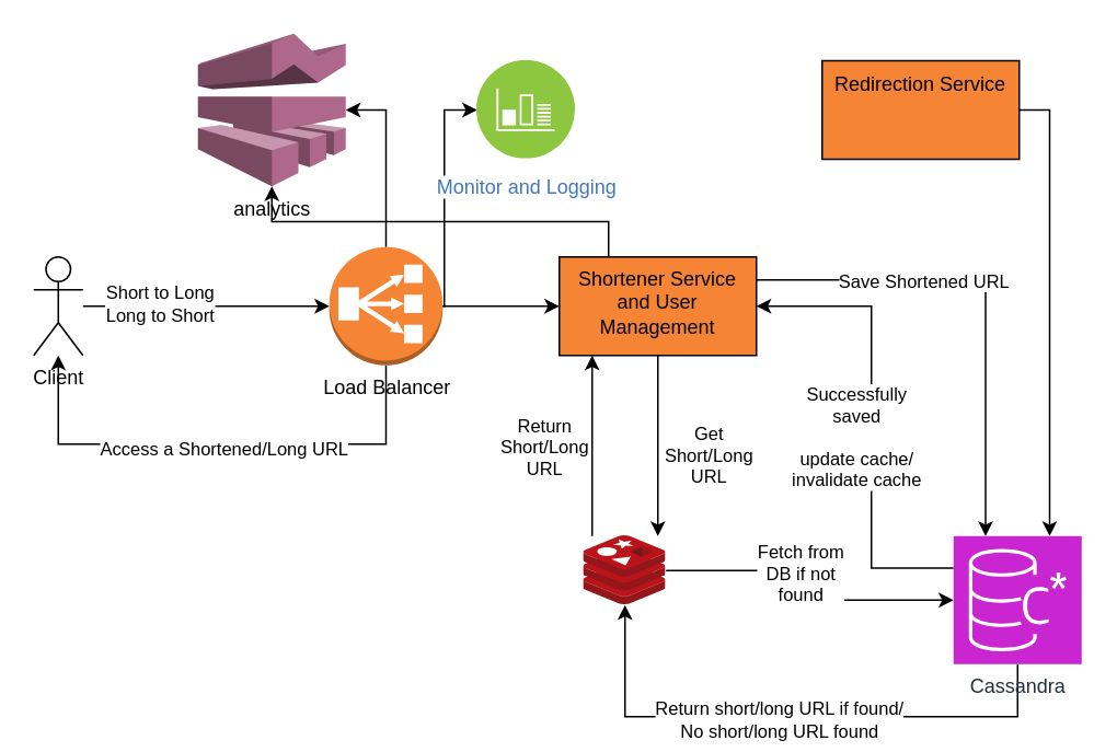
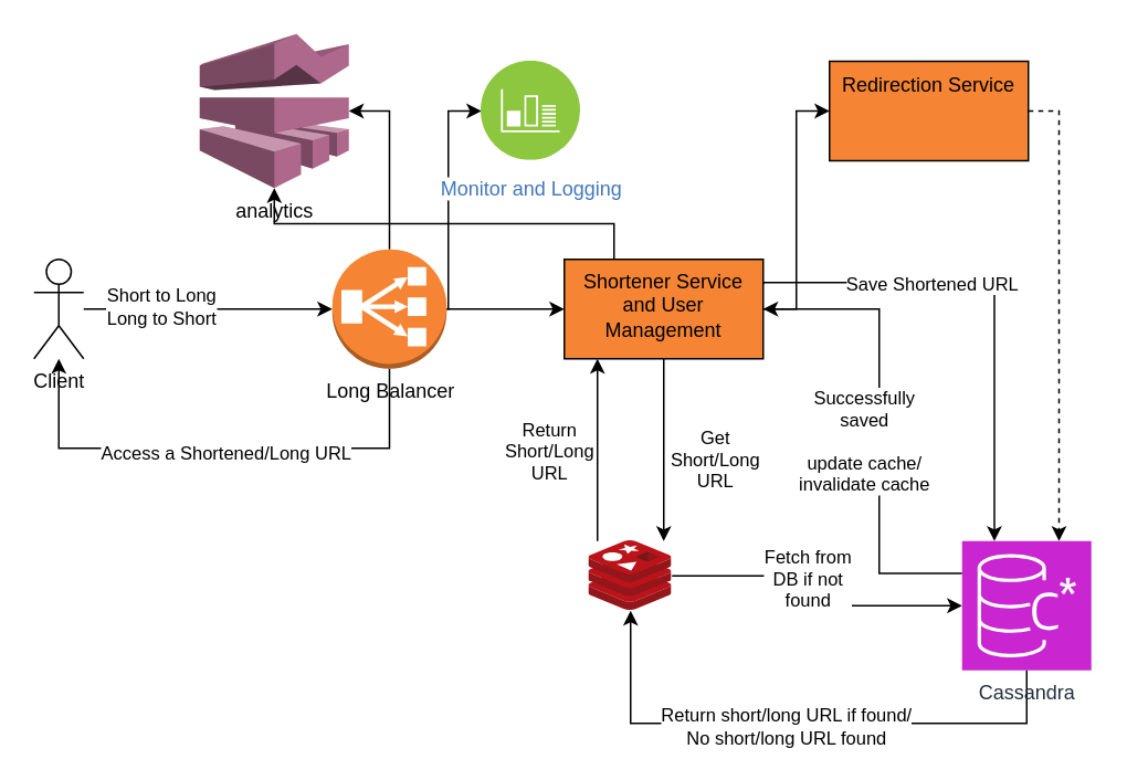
+ <mxCell id="27" style="edgeStyle=orthogonalEdgeStyle;rounded=0;orthogonalLoop=1;jettySize=auto;html=1;entryX=0;entryY=0.5;entryDx=0;entryDy=0;" edge="1" parent="1" source="28" target="30"><mxGeometry relative="1" as="geometry" /></mxCell>
- <mxCell id="29" style="edgeStyle=orthogonalEdgeStyle;rounded=0;orthogonalLoop=1;jettySize=auto;html=1;entryX=0.75;entryY=0;entryDx=0;entryDy=0;entryPerimeter=0;" edge="1" parent="1" source="30" target="31"><mxGeometry relative="1" as="geometry"><mxPoint x="620" y="320.098" as="targetPoint" /><Array as="points"><mxPoint x="639" y="67" /></Array></mxGeometry></mxCell>
+ <mxCell id="29" style="edgeStyle=orthogonalEdgeStyle;rounded=0;orthogonalLoop=1;jettySize=auto;html=1;entryX=0.75;entryY=0;entryDx=0;entryDy=0;entryPerimeter=0;dashed=1;" edge="1" parent="1" source="30" target="31"><mxGeometry relative="1" as="geometry"><mxPoint x="620" y="320.098" as="targetPoint" /><Array as="points"><mxPoint x="639" y="67" /></Array></mxGeometry></mxCell>
- <mxCell id="10" value="Load Balancer" style="outlineConnect=0;dashed=0;verticalLabelPosition=bottom;verticalAlign=top;align=center;html=1;shape=mxgraph.aws3.classic_load_balancer;fillColor=#F58534;gradientColor=none;" vertex="1" parent="1"><mxGeometry x="200" y="150" width="69" height="72" as="geometry" /></mxCell>
+ <mxCell id="10" value="Long Balancer" style="outlineConnect=0;dashed=0;verticalLabelPosition=bottom;verticalAlign=top;align=center;html=1;shape=mxgraph.aws3.classic_load_balancer;fillColor=#F58534;gradientColor=none;" vertex="1" parent="1"><mxGeometry x="200" y="150" width="69" height="72" as="geometry" /></mxCell>
